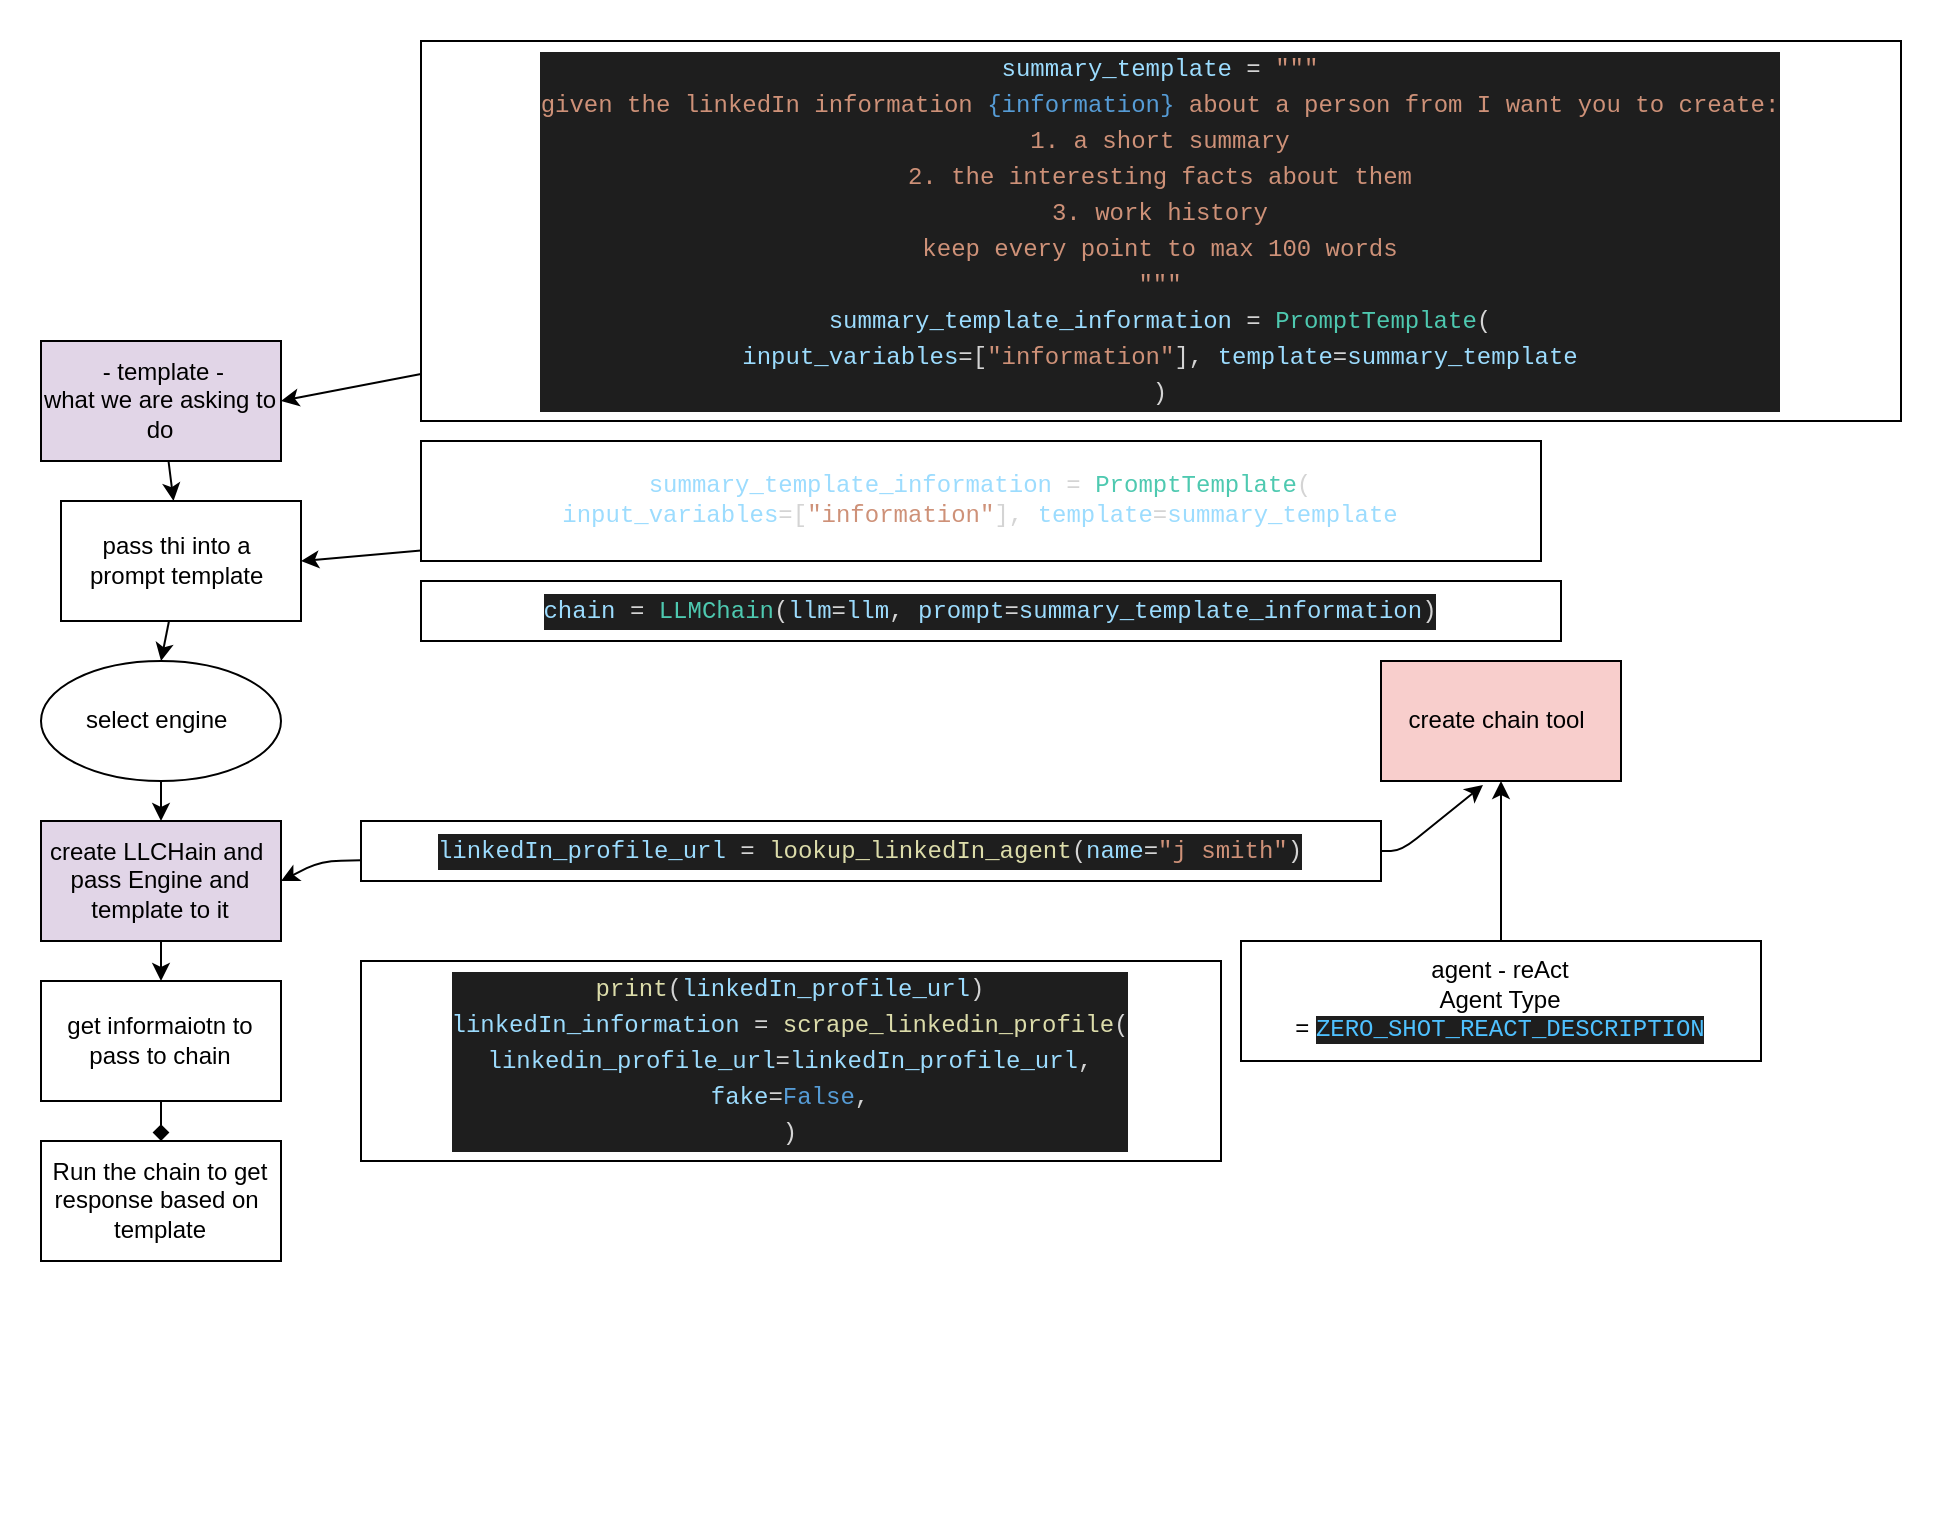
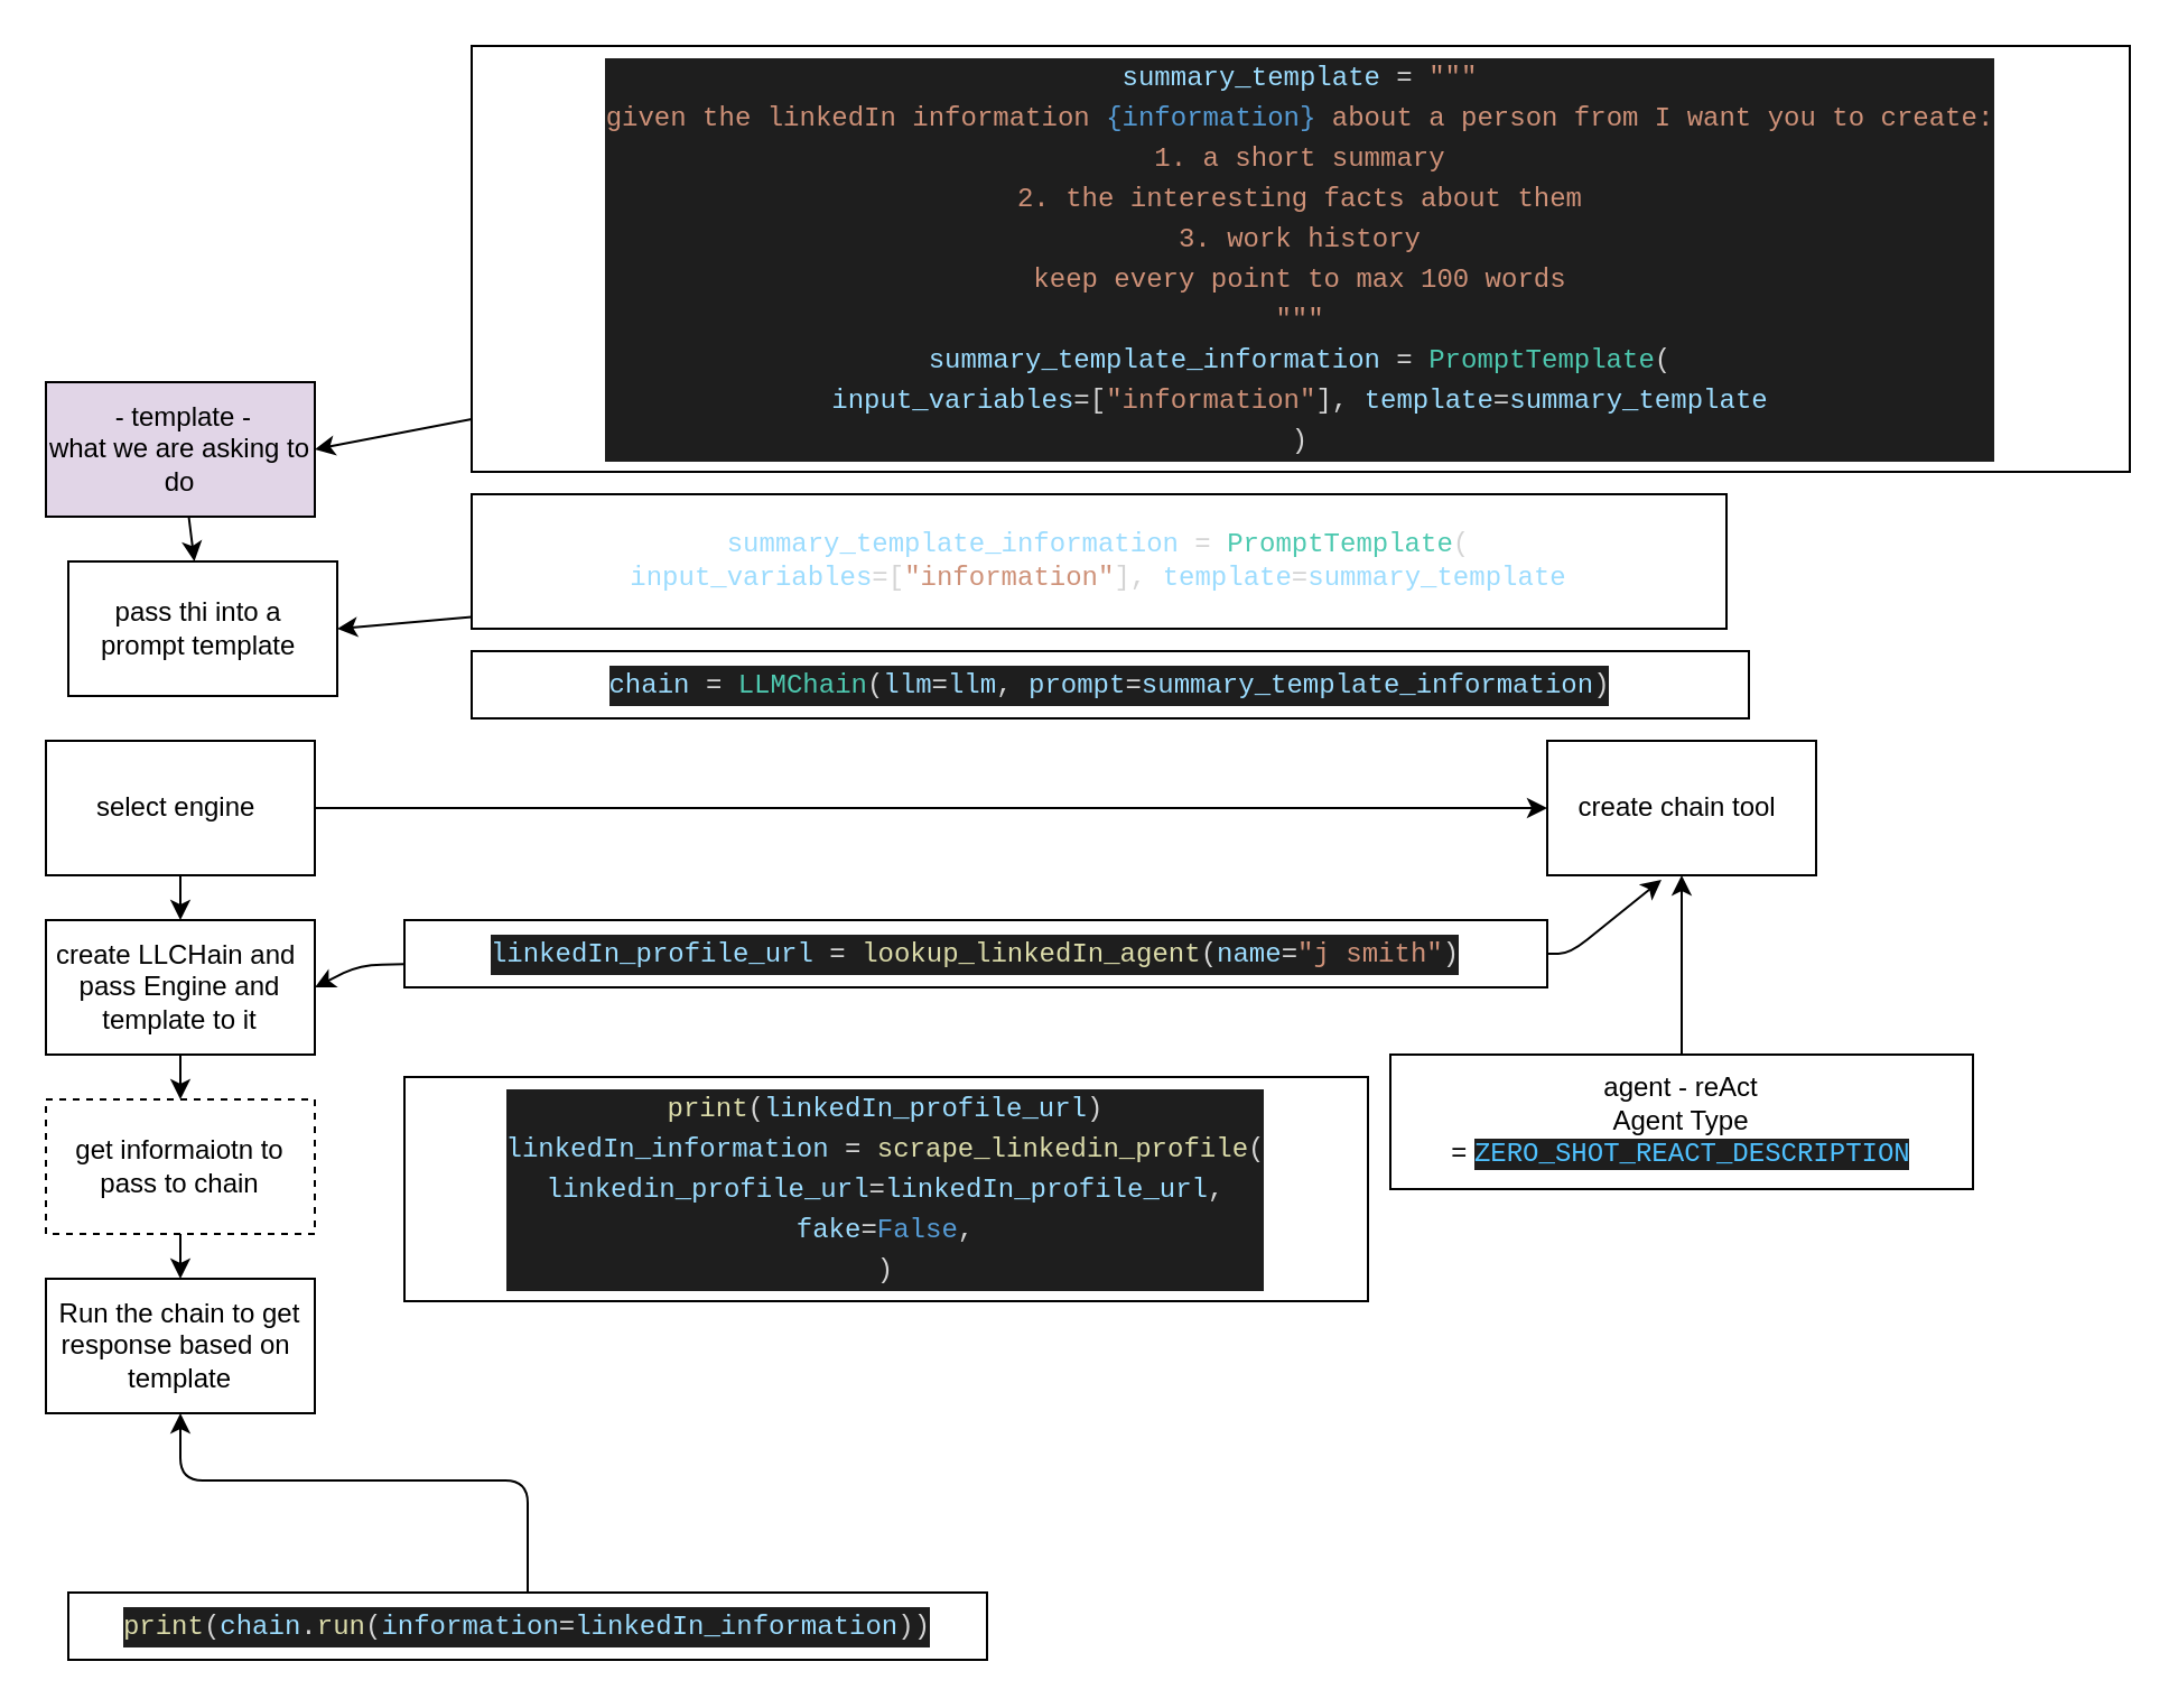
- <mxCell id="4" style="edgeStyle=none;html=1;entryX=0.5;entryY=0;entryDx=0;entryDy=0;" parent="1" source="5" target="8" edge="1"><mxGeometry relative="1" as="geometry" /></mxCell>
- <mxCell id="8" value="select engine&amp;nbsp;" style="ellipse;whiteSpace=wrap;html=1;" parent="1" vertex="1"><mxGeometry x="20" y="330" width="120" height="60" as="geometry" /></mxCell>
+ <mxCell id="8" value="select engine&amp;nbsp;" style="rounded=0;whiteSpace=wrap;html=1;" parent="1" vertex="1"><mxGeometry x="20" y="330" width="120" height="60" as="geometry" /></mxCell>
+ <mxCell id="7" style="edgeStyle=none;html=1;entryX=0;entryY=0.5;entryDx=0;entryDy=0;" edge="1" parent="1" source="8" target="14"><mxGeometry relative="1" as="geometry" /></mxCell>
- <mxCell id="14" value="create chain tool&amp;nbsp;" style="rounded=0;whiteSpace=wrap;html=1;fillColor=#f8cecc;" vertex="1" parent="1"><mxGeometry x="690" y="330" width="120" height="60" as="geometry" /></mxCell>
+ <mxCell id="14" value="create chain tool&amp;nbsp;" style="rounded=0;whiteSpace=wrap;html=1;" vertex="1" parent="1"><mxGeometry x="690" y="330" width="120" height="60" as="geometry" /></mxCell>
- <mxCell id="10" value="create LLCHain and&amp;nbsp;&lt;br&gt;pass Engine and template to it" style="rounded=0;whiteSpace=wrap;html=1;fillColor=#e1d5e7;" parent="1" vertex="1"><mxGeometry x="20" y="410" width="120" height="60" as="geometry" /></mxCell>
+ <mxCell id="10" value="create LLCHain and&amp;nbsp;&lt;br&gt;pass Engine and template to it" style="rounded=0;whiteSpace=wrap;html=1;" parent="1" vertex="1"><mxGeometry x="20" y="410" width="120" height="60" as="geometry" /></mxCell>
- <mxCell id="12" value="get informaiotn to pass to chain" style="rounded=0;whiteSpace=wrap;html=1;" parent="1" vertex="1"><mxGeometry x="20" y="490" width="120" height="60" as="geometry" /></mxCell>
+ <mxCell id="12" value="get informaiotn to pass to chain" style="rounded=0;whiteSpace=wrap;html=1;dashed=1;" parent="1" vertex="1"><mxGeometry x="20" y="490" width="120" height="60" as="geometry" /></mxCell>
- <mxCell id="11" style="edgeStyle=none;html=1;endArrow=diamond;" parent="1" source="12" target="13" edge="1"><mxGeometry relative="1" as="geometry" /></mxCell>
+ <mxCell id="11" style="edgeStyle=none;html=1;" parent="1" source="12" target="13" edge="1"><mxGeometry relative="1" as="geometry" /></mxCell>
+ <mxCell id="22" style="edgeStyle=none;html=1;entryX=0.5;entryY=1;entryDx=0;entryDy=0;" edge="1" parent="1" source="23" target="13"><mxGeometry relative="1" as="geometry"><Array as="points"><mxPoint x="235" y="660" /><mxPoint x="80" y="660" /></Array></mxGeometry></mxCell>
+ <mxCell id="23" value="&lt;div style=&quot;color: rgb(212, 212, 212); background-color: rgb(30, 30, 30); font-family: Menlo, Monaco, &amp;quot;Courier New&amp;quot;, monospace; line-height: 18px;&quot;&gt; &lt;span style=&quot;color: #dcdcaa;&quot;&gt;print&lt;/span&gt;(&lt;span style=&quot;color: #9cdcfe;&quot;&gt;chain&lt;/span&gt;.&lt;span style=&quot;color: #dcdcaa;&quot;&gt;run&lt;/span&gt;(&lt;span style=&quot;color: #9cdcfe;&quot;&gt;information&lt;/span&gt;=&lt;span style=&quot;color: #9cdcfe;&quot;&gt;linkedIn_information&lt;/span&gt;))&lt;/div&gt;" style="rounded=0;whiteSpace=wrap;html=1;" vertex="1" parent="1"><mxGeometry x="30" y="710" width="410" height="30" as="geometry" /></mxCell>
